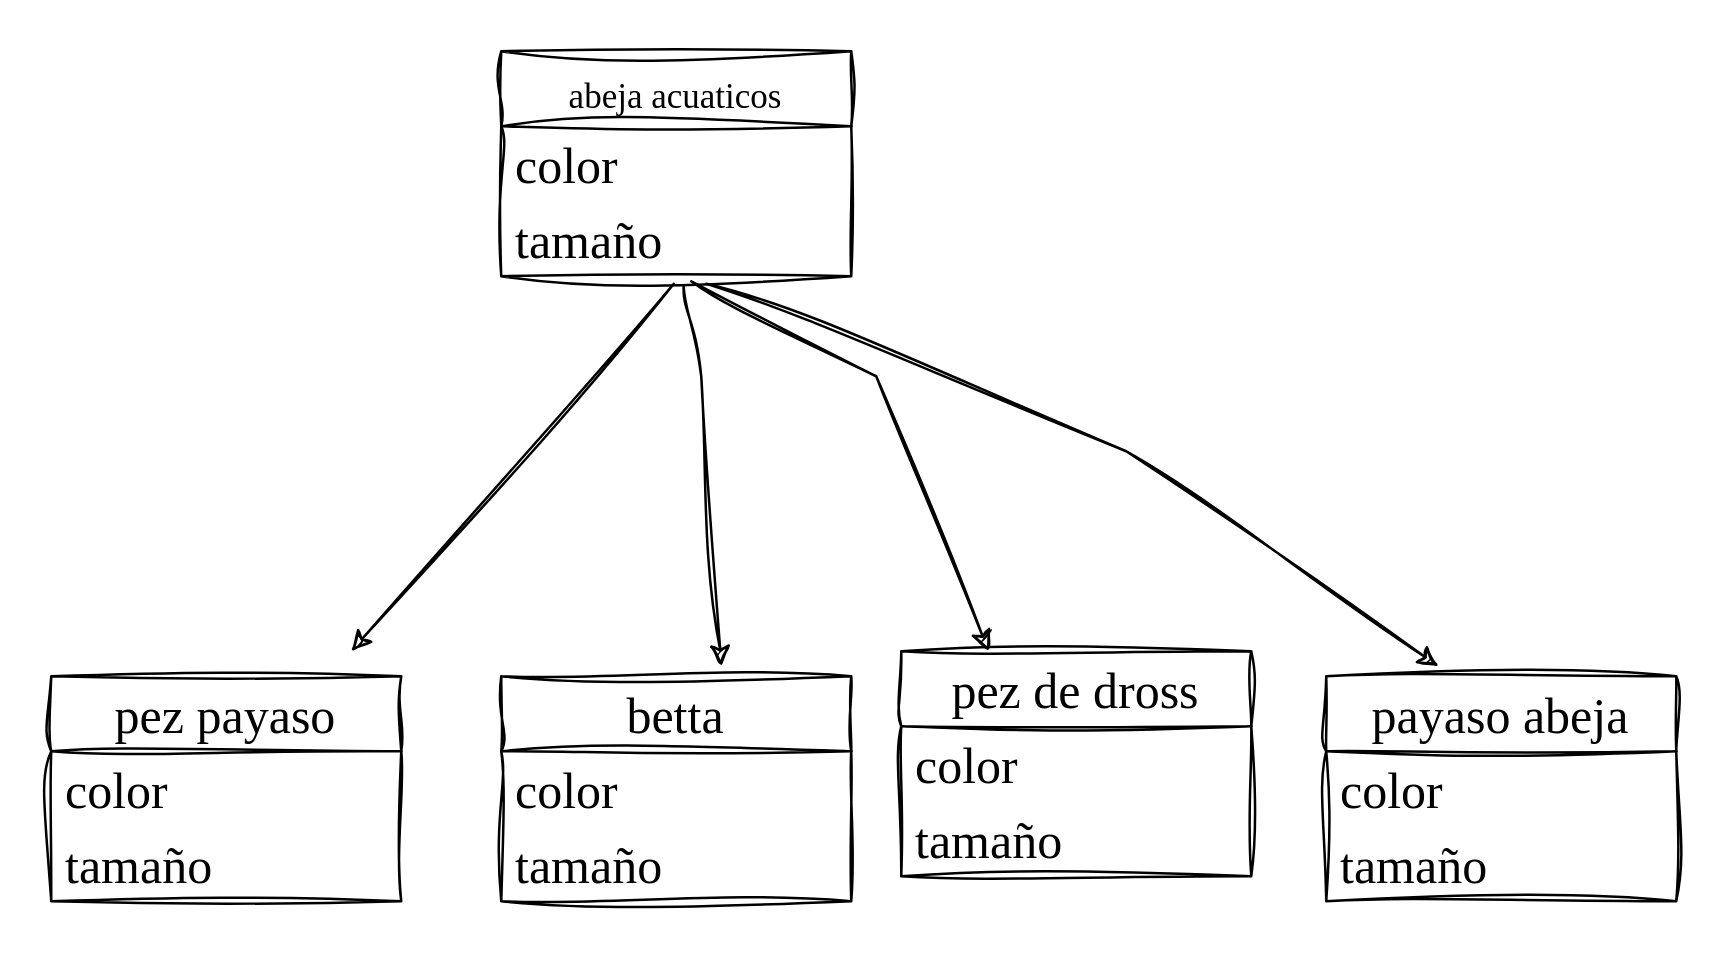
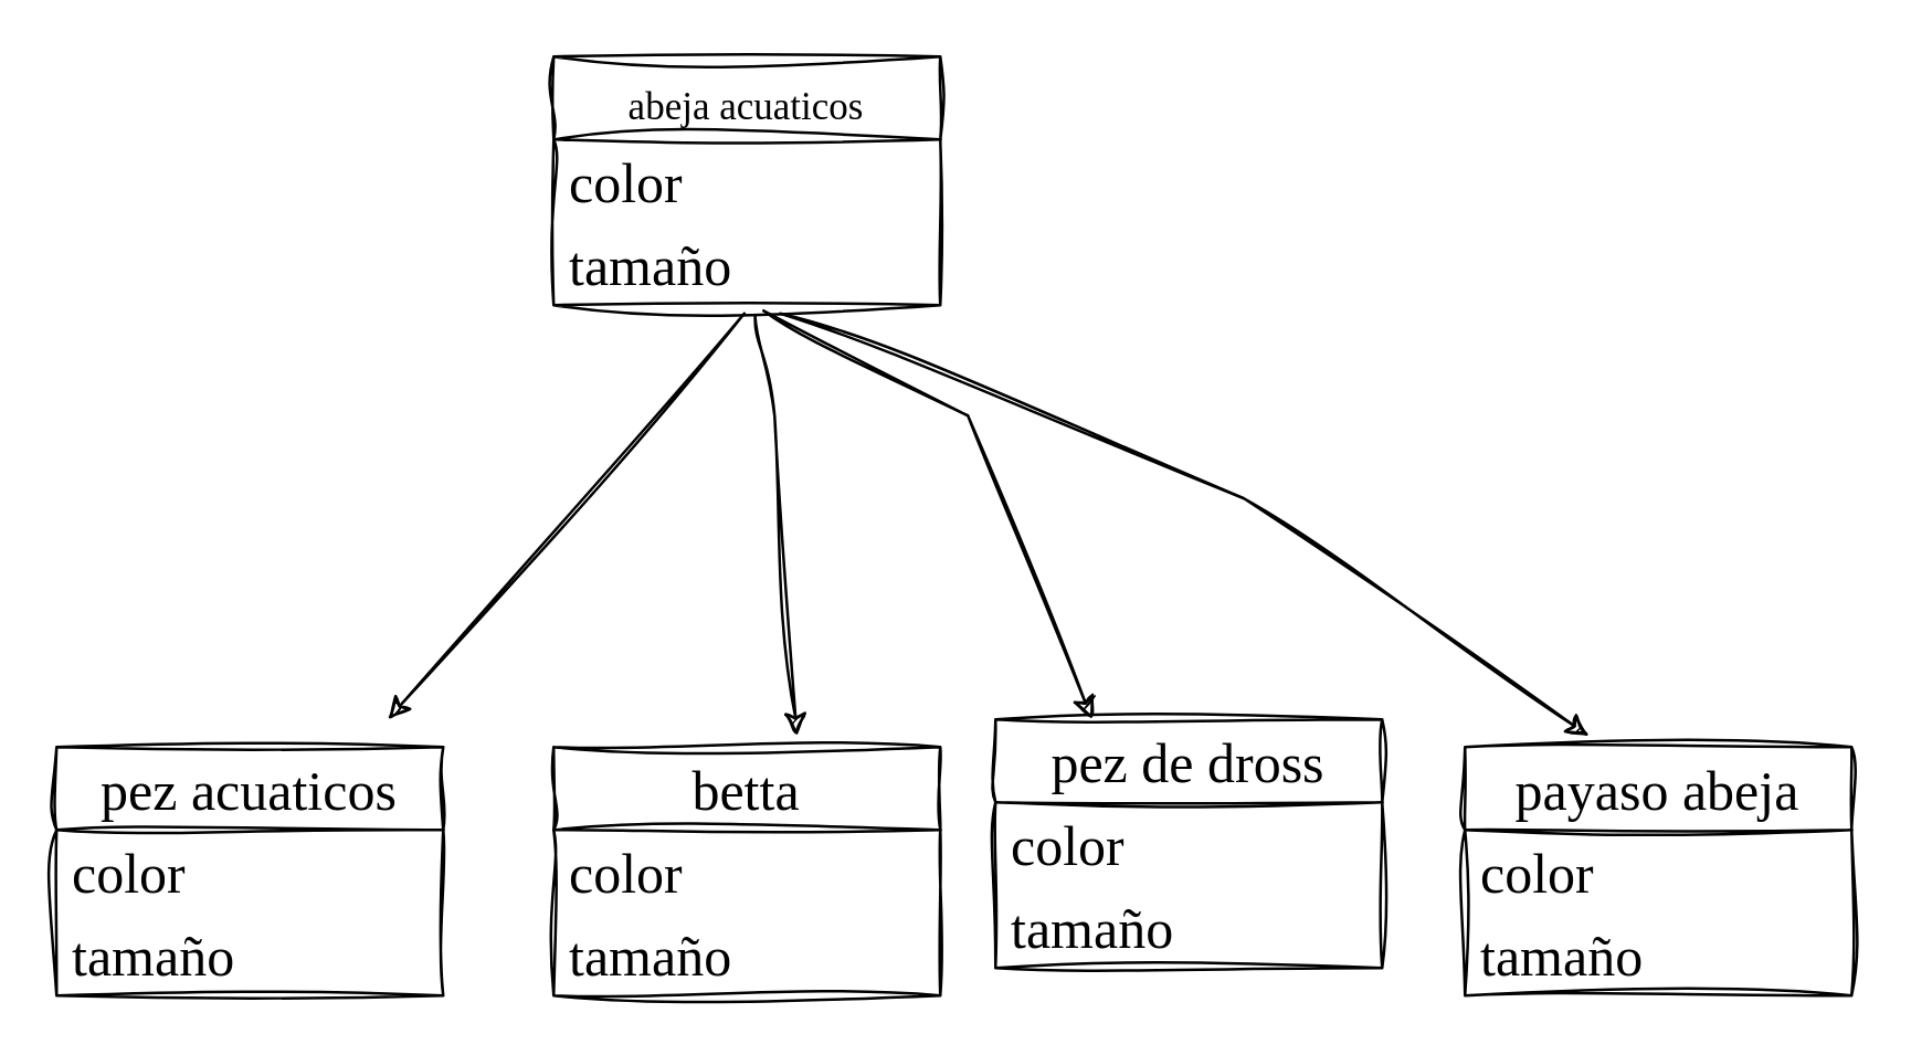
- <mxCell id="5" value="pez payaso" style="swimlane;fontStyle=0;childLayout=stackLayout;horizontal=1;startSize=30;horizontalStack=0;resizeParent=1;resizeParentMax=0;resizeLast=0;collapsible=1;marginBottom=0;whiteSpace=wrap;html=1;hachureGap=4;fontFamily=Architects Daughter;fontSource=https%3A%2F%2Ffonts.googleapis.com%2Fcss%3Ffamily%3DArchitects%2BDaughter;fontSize=20;sketch=1;curveFitting=1;jiggle=2;rounded=0;" vertex="1" parent="1"><mxGeometry x="20" y="270" width="140" height="90" as="geometry" /></mxCell>
+ <mxCell id="5" value="pez acuaticos" style="swimlane;fontStyle=0;childLayout=stackLayout;horizontal=1;startSize=30;horizontalStack=0;resizeParent=1;resizeParentMax=0;resizeLast=0;collapsible=1;marginBottom=0;whiteSpace=wrap;html=1;hachureGap=4;fontFamily=Architects Daughter;fontSource=https%3A%2F%2Ffonts.googleapis.com%2Fcss%3Ffamily%3DArchitects%2BDaughter;fontSize=20;sketch=1;curveFitting=1;jiggle=2;rounded=0;" vertex="1" parent="1"><mxGeometry x="20" y="270" width="140" height="90" as="geometry" /></mxCell>
